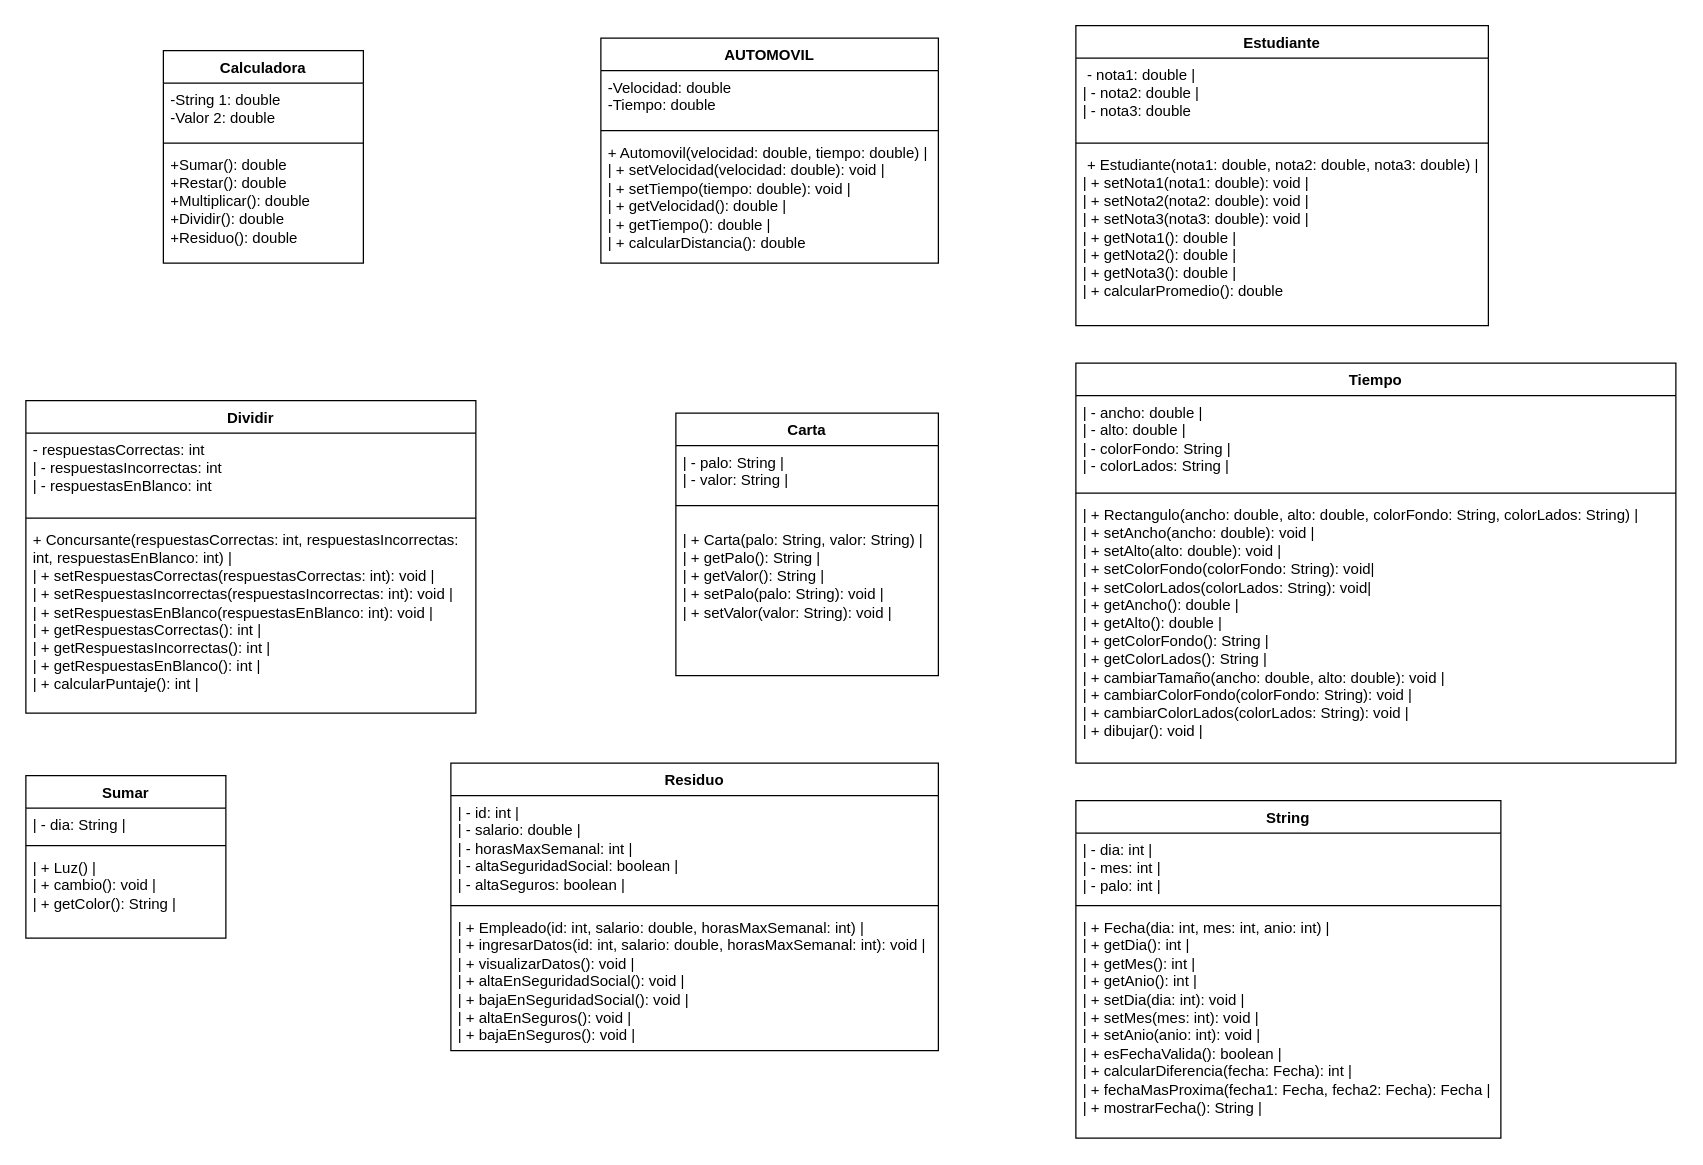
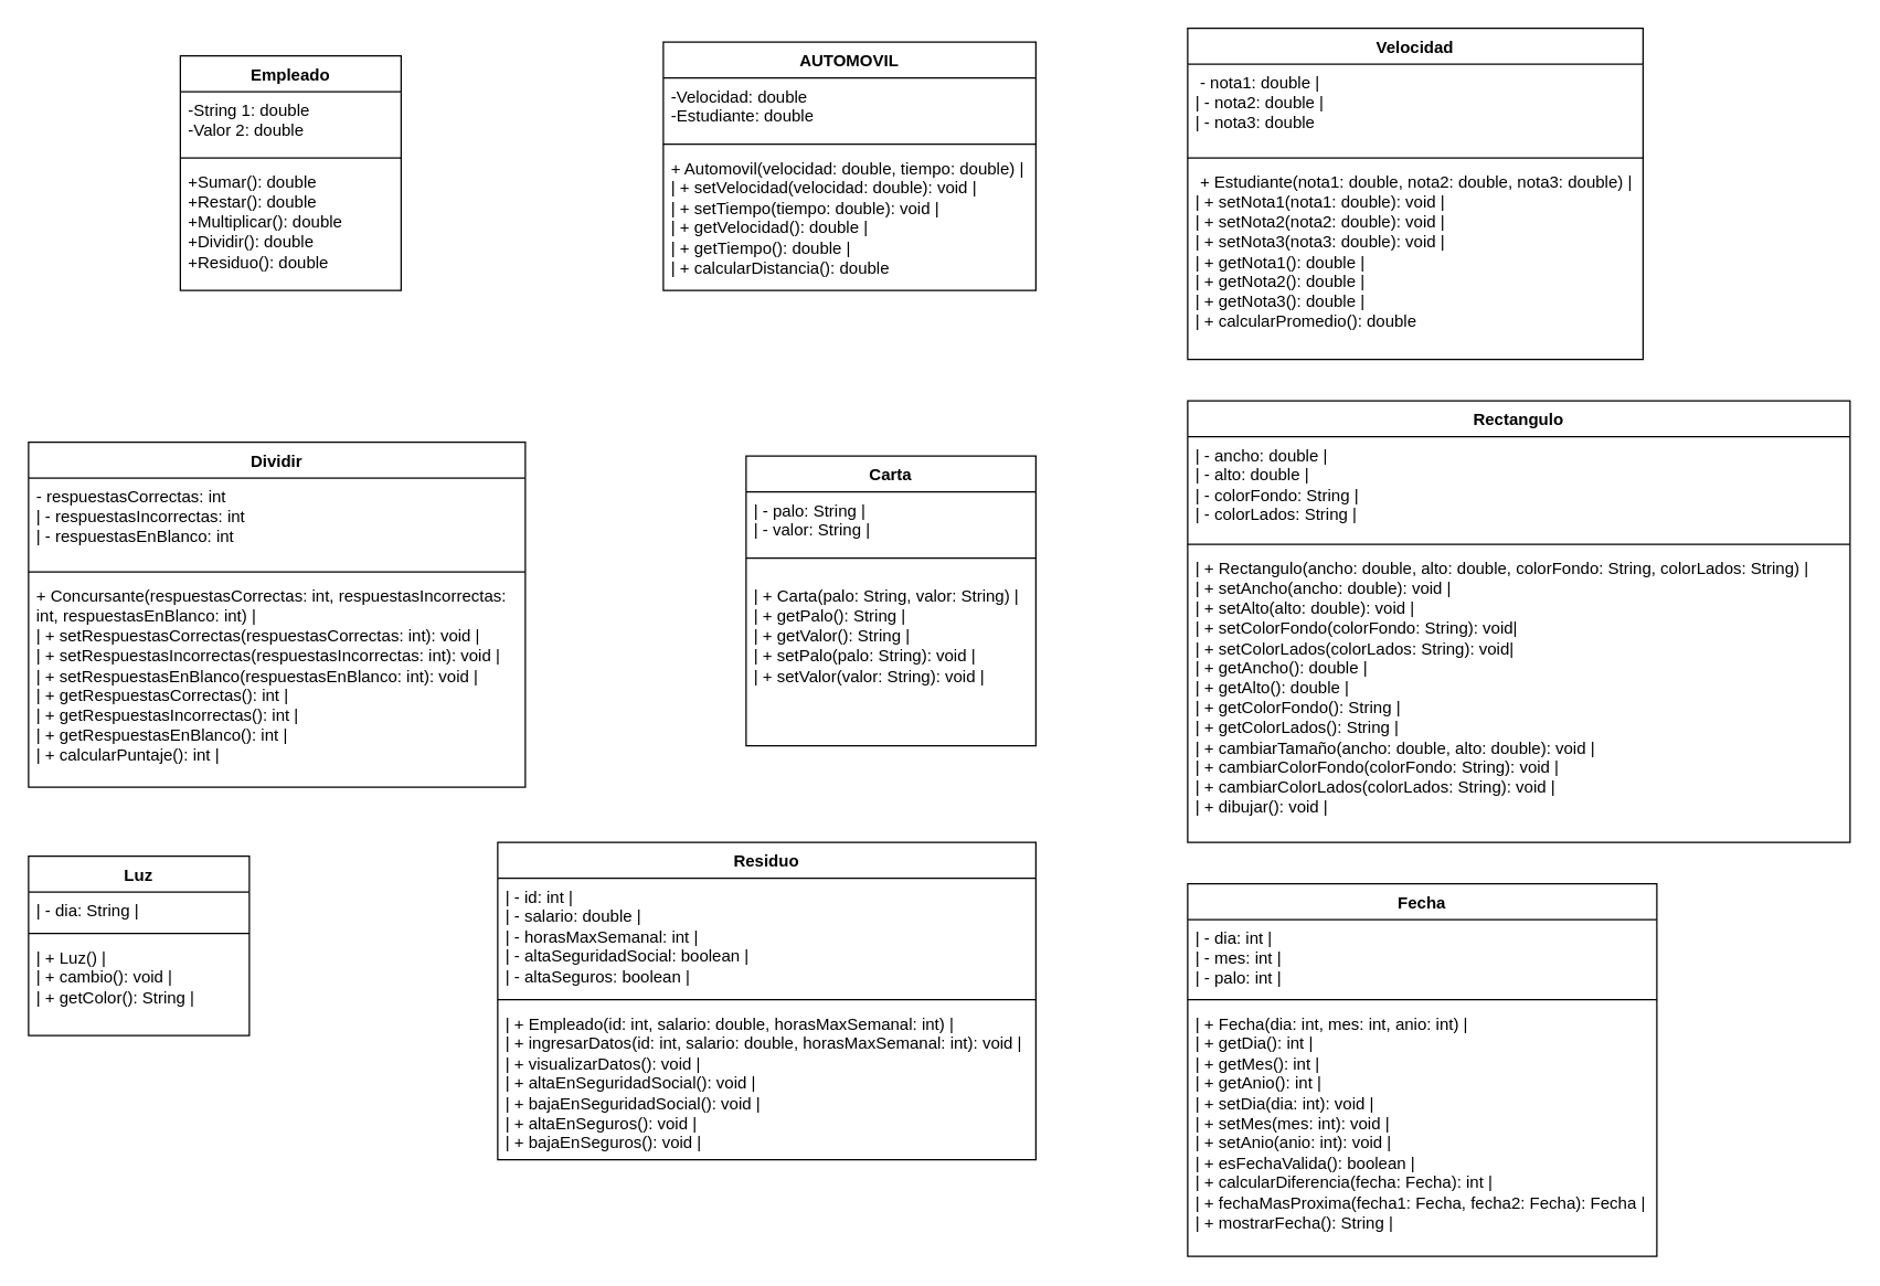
- <mxCell id="10" value="Estudiante" style="swimlane;fontStyle=1;align=center;verticalAlign=top;childLayout=stackLayout;horizontal=1;startSize=26;horizontalStack=0;resizeParent=1;resizeParentMax=0;resizeLast=0;collapsible=1;marginBottom=0;whiteSpace=wrap;html=1;" parent="1" vertex="1"><mxGeometry x="860" y="20" width="330" height="240" as="geometry" /></mxCell>
+ <mxCell id="10" value="Velocidad" style="swimlane;fontStyle=1;align=center;verticalAlign=top;childLayout=stackLayout;horizontal=1;startSize=26;horizontalStack=0;resizeParent=1;resizeParentMax=0;resizeLast=0;collapsible=1;marginBottom=0;whiteSpace=wrap;html=1;" parent="1" vertex="1"><mxGeometry x="860" y="20" width="330" height="240" as="geometry" /></mxCell>
- <mxCell id="2" value="Calculadora" style="swimlane;fontStyle=1;align=center;verticalAlign=top;childLayout=stackLayout;horizontal=1;startSize=26;horizontalStack=0;resizeParent=1;resizeParentMax=0;resizeLast=0;collapsible=1;marginBottom=0;whiteSpace=wrap;html=1;" parent="1" vertex="1"><mxGeometry x="130" y="40" width="160" height="170" as="geometry" /></mxCell>
+ <mxCell id="2" value="Empleado" style="swimlane;fontStyle=1;align=center;verticalAlign=top;childLayout=stackLayout;horizontal=1;startSize=26;horizontalStack=0;resizeParent=1;resizeParentMax=0;resizeLast=0;collapsible=1;marginBottom=0;whiteSpace=wrap;html=1;" parent="1" vertex="1"><mxGeometry x="130" y="40" width="160" height="170" as="geometry" /></mxCell>
- <mxCell id="7" value="-Velocidad: double&lt;div&gt;-Tiempo: double&lt;/div&gt;" style="text;strokeColor=none;fillColor=none;align=left;verticalAlign=top;spacingLeft=4;spacingRight=4;overflow=hidden;rotatable=0;points=[[0,0.5],[1,0.5]];portConstraint=eastwest;whiteSpace=wrap;html=1;" parent="6" vertex="1"><mxGeometry y="26" width="270" height="44" as="geometry" /></mxCell>
+ <mxCell id="7" value="-Velocidad: double&lt;div&gt;-Estudiante: double&lt;/div&gt;" style="text;strokeColor=none;fillColor=none;align=left;verticalAlign=top;spacingLeft=4;spacingRight=4;overflow=hidden;rotatable=0;points=[[0,0.5],[1,0.5]];portConstraint=eastwest;whiteSpace=wrap;html=1;" parent="6" vertex="1"><mxGeometry y="26" width="270" height="44" as="geometry" /></mxCell>
- <mxCell id="22" value="Tiempo" style="swimlane;fontStyle=1;align=center;verticalAlign=top;childLayout=stackLayout;horizontal=1;startSize=26;horizontalStack=0;resizeParent=1;resizeParentMax=0;resizeLast=0;collapsible=1;marginBottom=0;whiteSpace=wrap;html=1;" parent="1" vertex="1"><mxGeometry x="860" y="290" width="480" height="320" as="geometry" /></mxCell>
+ <mxCell id="22" value="Rectangulo" style="swimlane;fontStyle=1;align=center;verticalAlign=top;childLayout=stackLayout;horizontal=1;startSize=26;horizontalStack=0;resizeParent=1;resizeParentMax=0;resizeLast=0;collapsible=1;marginBottom=0;whiteSpace=wrap;html=1;" parent="1" vertex="1"><mxGeometry x="860" y="290" width="480" height="320" as="geometry" /></mxCell>
- <mxCell id="26" value="Sumar" style="swimlane;fontStyle=1;align=center;verticalAlign=top;childLayout=stackLayout;horizontal=1;startSize=26;horizontalStack=0;resizeParent=1;resizeParentMax=0;resizeLast=0;collapsible=1;marginBottom=0;whiteSpace=wrap;html=1;" parent="1" vertex="1"><mxGeometry x="20" y="620" width="160" height="130" as="geometry" /></mxCell>
+ <mxCell id="26" value="Luz" style="swimlane;fontStyle=1;align=center;verticalAlign=top;childLayout=stackLayout;horizontal=1;startSize=26;horizontalStack=0;resizeParent=1;resizeParentMax=0;resizeLast=0;collapsible=1;marginBottom=0;whiteSpace=wrap;html=1;" parent="1" vertex="1"><mxGeometry x="20" y="620" width="160" height="130" as="geometry" /></mxCell>
- <mxCell id="34" value="String" style="swimlane;fontStyle=1;align=center;verticalAlign=top;childLayout=stackLayout;horizontal=1;startSize=26;horizontalStack=0;resizeParent=1;resizeParentMax=0;resizeLast=0;collapsible=1;marginBottom=0;whiteSpace=wrap;html=1;" parent="1" vertex="1"><mxGeometry x="860" y="640" width="340" height="270" as="geometry" /></mxCell>
+ <mxCell id="34" value="Fecha" style="swimlane;fontStyle=1;align=center;verticalAlign=top;childLayout=stackLayout;horizontal=1;startSize=26;horizontalStack=0;resizeParent=1;resizeParentMax=0;resizeLast=0;collapsible=1;marginBottom=0;whiteSpace=wrap;html=1;" parent="1" vertex="1"><mxGeometry x="860" y="640" width="340" height="270" as="geometry" /></mxCell>
